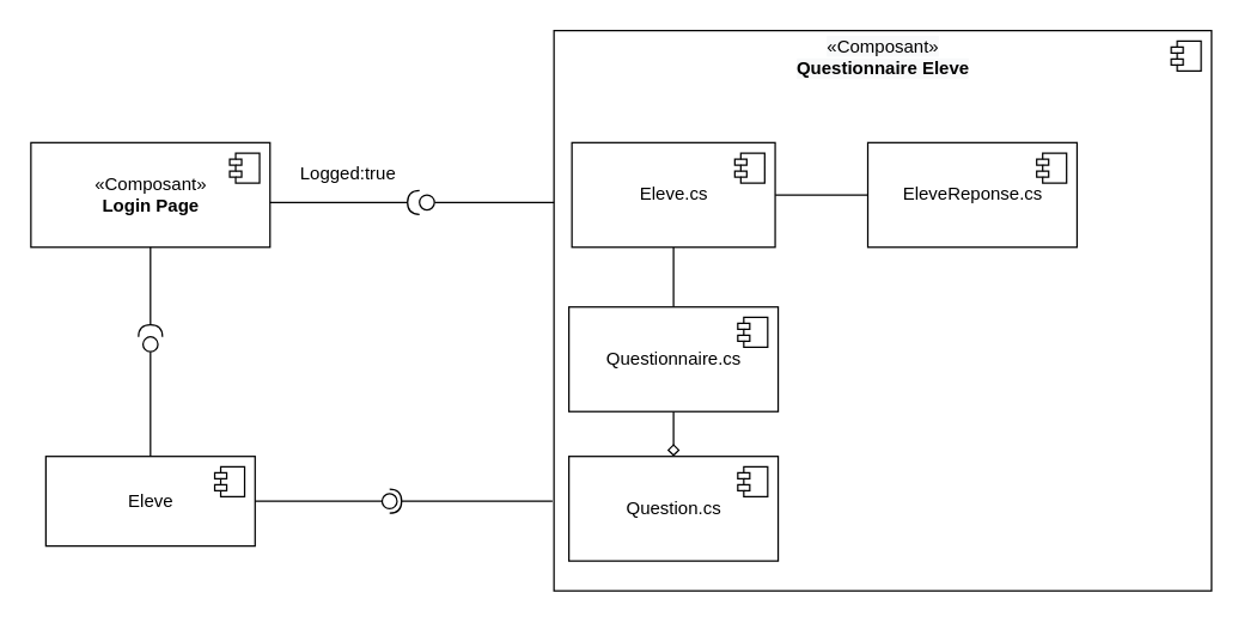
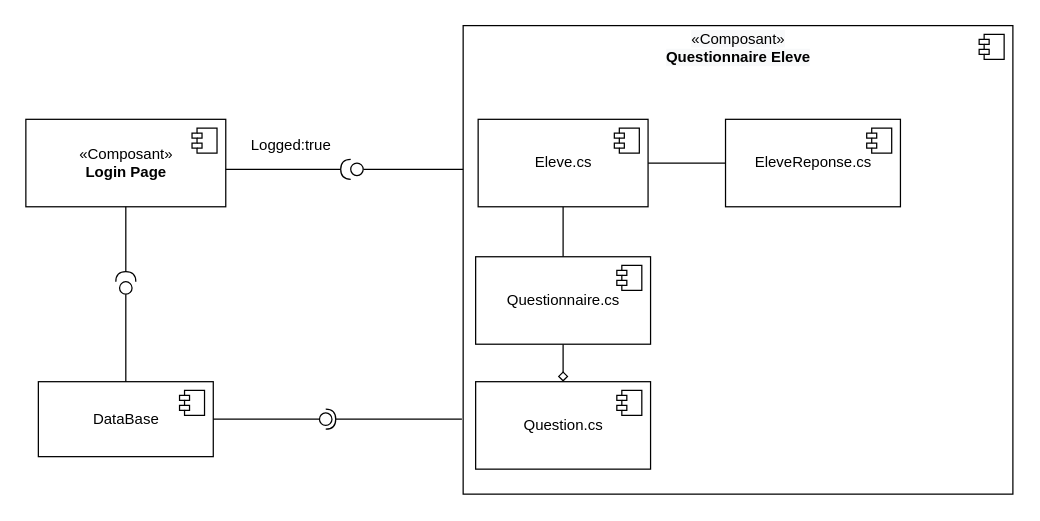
- <mxCell id="11" value="Eleve" style="html=1;dropTarget=0;" vertex="1" parent="1"><mxGeometry x="30" y="305" width="140" height="60" as="geometry" /></mxCell>
+ <mxCell id="11" value="DataBase" style="html=1;dropTarget=0;" vertex="1" parent="1"><mxGeometry x="30" y="305" width="140" height="60" as="geometry" /></mxCell>
